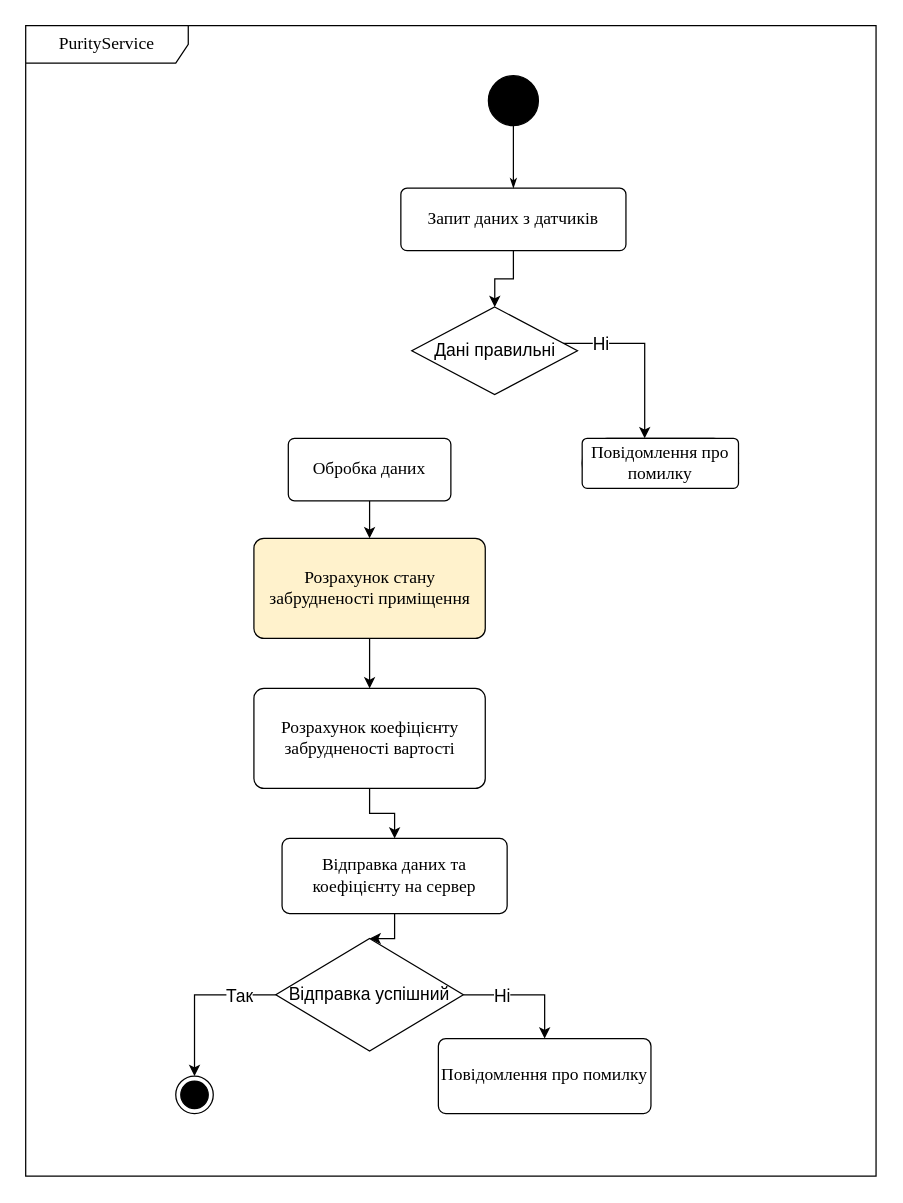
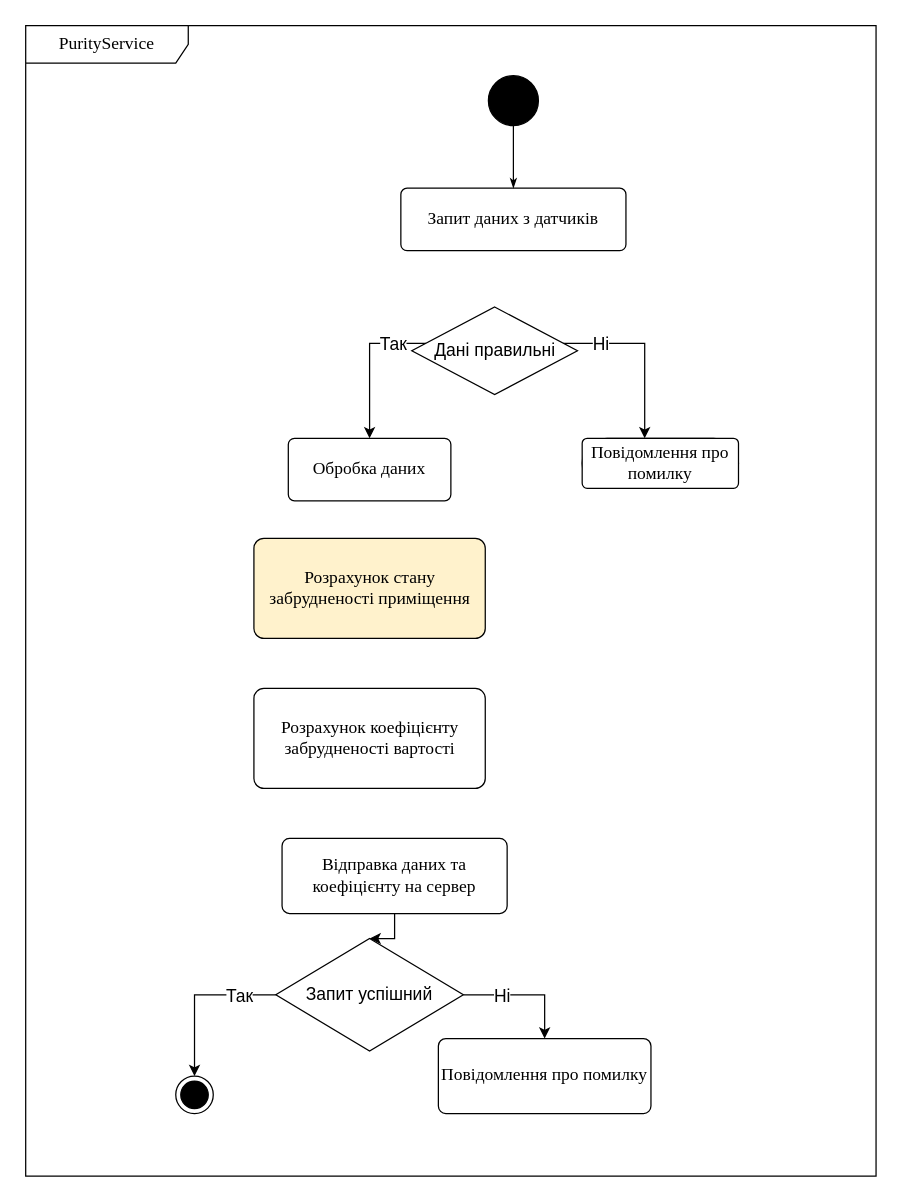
- <mxCell id="4" style="edgeStyle=orthogonalEdgeStyle;rounded=0;orthogonalLoop=1;jettySize=auto;html=1;fontSize=14;fontStyle=0" parent="1" source="5" target="11" edge="1"><mxGeometry relative="1" as="geometry" /></mxCell>
+ <mxCell id="7" style="edgeStyle=orthogonalEdgeStyle;rounded=0;orthogonalLoop=1;jettySize=auto;html=1;fontSize=14;fontStyle=0" parent="1" source="11" target="13" edge="1"><mxGeometry relative="1" as="geometry"><Array as="points"><mxPoint x="295" y="274" /></Array></mxGeometry></mxCell>
+ <mxCell id="8" value="Так" style="edgeLabel;html=1;align=center;verticalAlign=middle;resizable=0;points=[];fontSize=14;fontStyle=0" parent="7" vertex="1" connectable="0"><mxGeometry x="-0.341" relative="1" as="geometry"><mxPoint x="13" as="offset" /></mxGeometry></mxCell>
- <mxCell id="12" style="edgeStyle=orthogonalEdgeStyle;rounded=0;orthogonalLoop=1;jettySize=auto;html=1;entryX=0.5;entryY=0;entryDx=0;entryDy=0;" edge="1" parent="1" source="13" target="28"><mxGeometry relative="1" as="geometry" /></mxCell>
- <mxCell id="27" style="edgeStyle=orthogonalEdgeStyle;rounded=0;orthogonalLoop=1;jettySize=auto;html=1;entryX=0.5;entryY=0;entryDx=0;entryDy=0;" edge="1" parent="1" source="28" target="15"><mxGeometry relative="1" as="geometry" /></mxCell>
- <mxCell id="25" style="edgeStyle=orthogonalEdgeStyle;rounded=0;orthogonalLoop=1;jettySize=auto;html=1;exitX=0.5;exitY=1;exitDx=0;exitDy=0;entryX=0.5;entryY=0;entryDx=0;entryDy=0;" parent="1" source="15" target="19" edge="1"><mxGeometry relative="1" as="geometry" /></mxCell>
- <mxCell id="23" value="Відправка успішний" style="rhombus;whiteSpace=wrap;html=1;fontSize=14;fontStyle=0" parent="1" vertex="1"><mxGeometry x="220" y="750" width="150" height="90" as="geometry" /></mxCell>
+ <mxCell id="23" value="Запит успішний" style="rhombus;whiteSpace=wrap;html=1;fontSize=14;fontStyle=0" parent="1" vertex="1"><mxGeometry x="220" y="750" width="150" height="90" as="geometry" /></mxCell>
